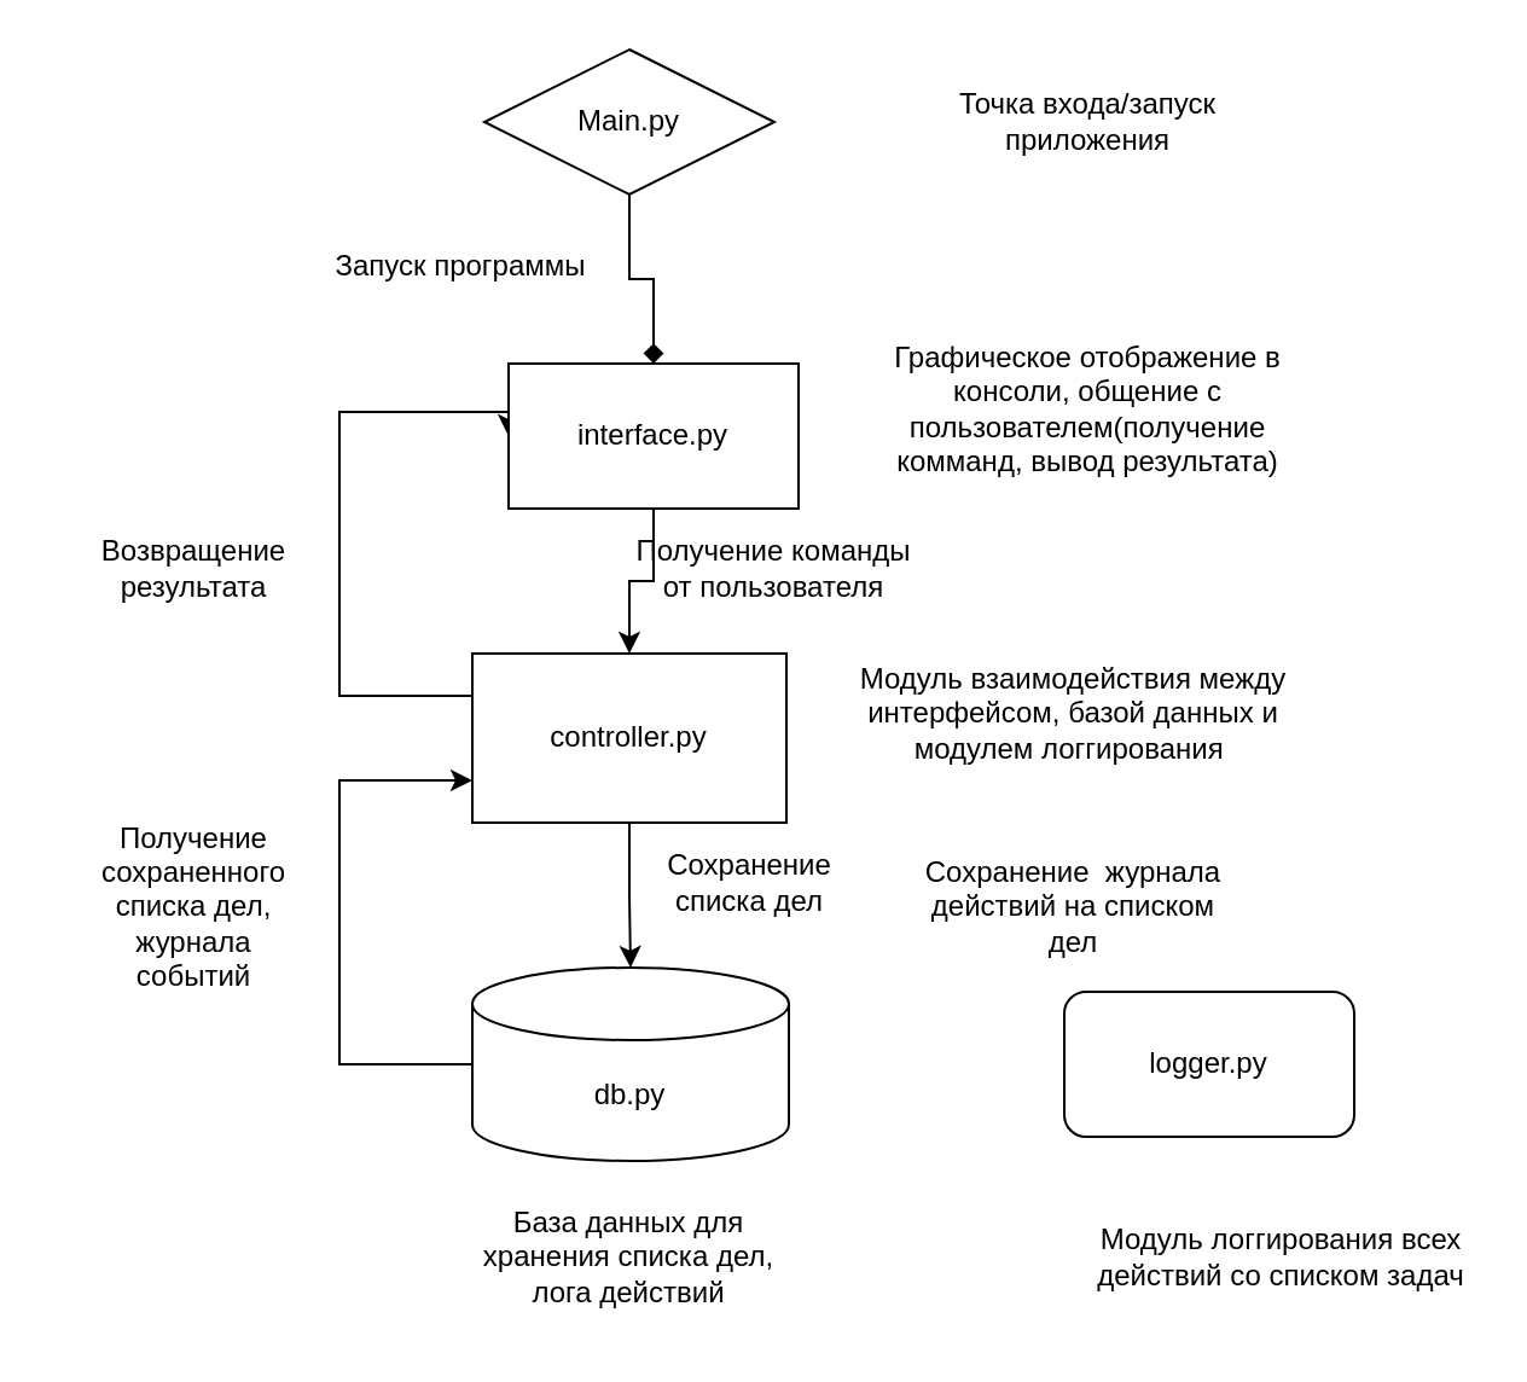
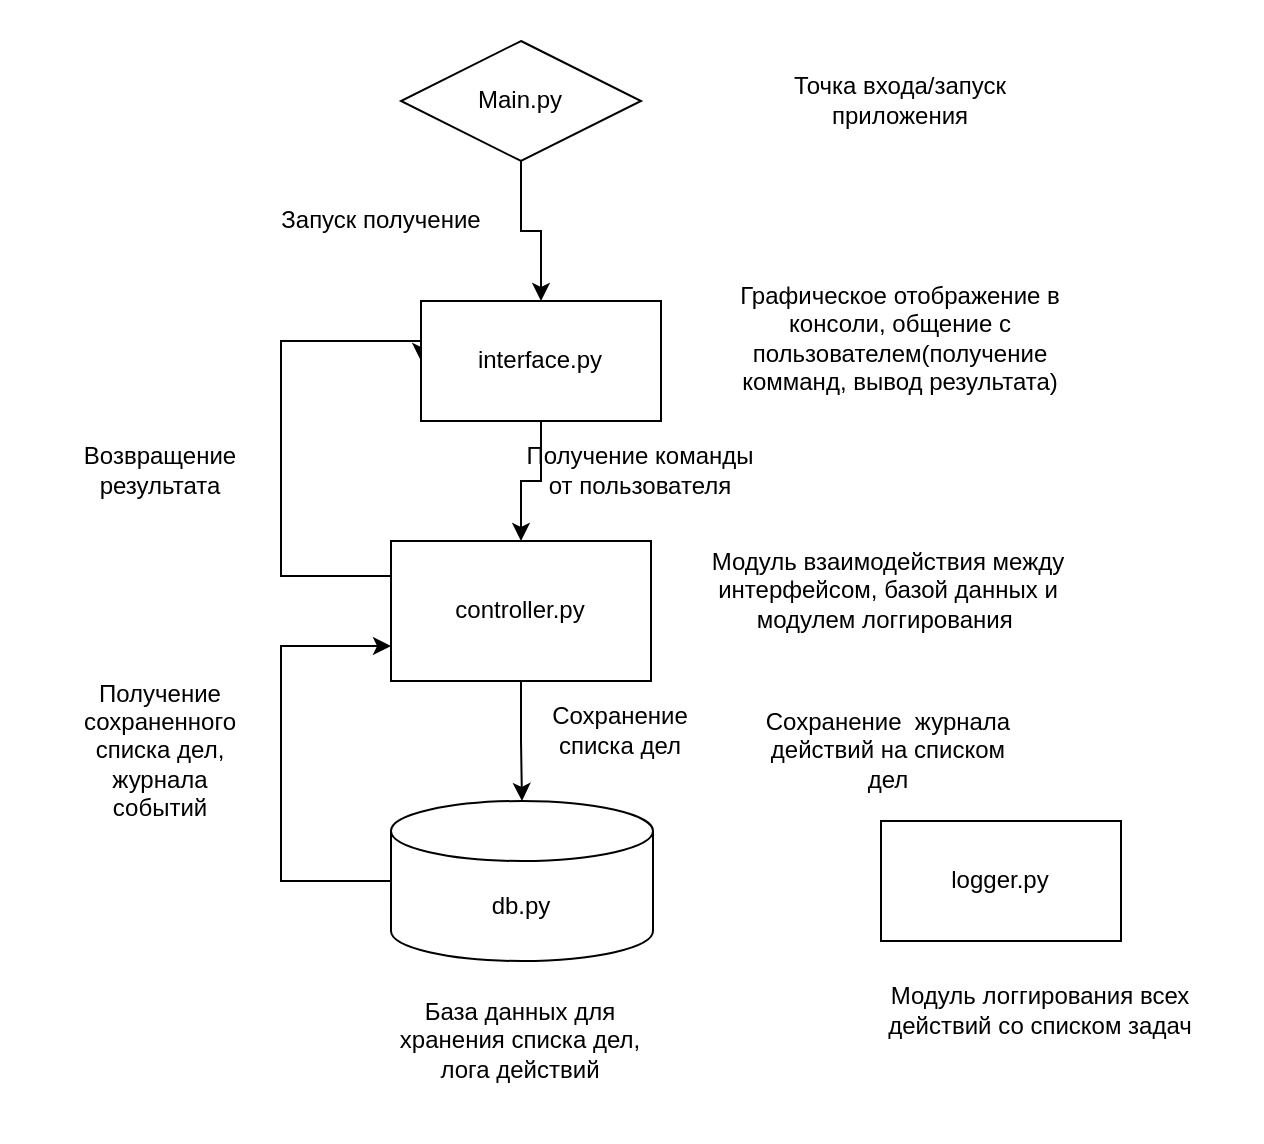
- <mxCell id="7" value="Запуск программы" style="text;html=1;align=center;verticalAlign=middle;resizable=0;points=[];autosize=1;strokeColor=none;fillColor=none;" parent="1" vertex="1"><mxGeometry x="130" y="100" width="120" height="20" as="geometry" /></mxCell>
+ <mxCell id="7" value="Запуск получение" style="text;html=1;align=center;verticalAlign=middle;resizable=0;points=[];autosize=1;strokeColor=none;fillColor=none;" parent="1" vertex="1"><mxGeometry x="130" y="100" width="120" height="20" as="geometry" /></mxCell>
- <mxCell id="9" style="edgeStyle=orthogonalEdgeStyle;rounded=0;orthogonalLoop=1;jettySize=auto;html=1;endArrow=diamond;" parent="1" source="10" target="6" edge="1"><mxGeometry relative="1" as="geometry" /></mxCell>
+ <mxCell id="9" style="edgeStyle=orthogonalEdgeStyle;rounded=0;orthogonalLoop=1;jettySize=auto;html=1;" parent="1" source="10" target="6" edge="1"><mxGeometry relative="1" as="geometry" /></mxCell>
- <mxCell id="8" value="logger.py" style="whiteSpace=wrap;html=1;rounded=1;" parent="1" vertex="1"><mxGeometry x="440" y="410" width="120" height="60" as="geometry" /></mxCell>
+ <mxCell id="8" value="logger.py" style="rounded=0;whiteSpace=wrap;html=1;" parent="1" vertex="1"><mxGeometry x="440" y="410" width="120" height="60" as="geometry" /></mxCell>
- <mxCell id="16" value="Модуль логгирования всех действий со списком задач" style="text;html=1;strokeColor=none;fillColor=none;align=center;verticalAlign=middle;whiteSpace=wrap;rounded=0;" parent="1" vertex="1"><mxGeometry x="450" y="505" width="160" height="30" as="geometry" /></mxCell>
+ <mxCell id="16" value="Модуль логгирования всех действий со списком задач" style="text;html=1;strokeColor=none;fillColor=none;align=center;verticalAlign=middle;whiteSpace=wrap;rounded=0;" parent="1" vertex="1"><mxGeometry x="440" y="490" width="160" height="30" as="geometry" /></mxCell>
